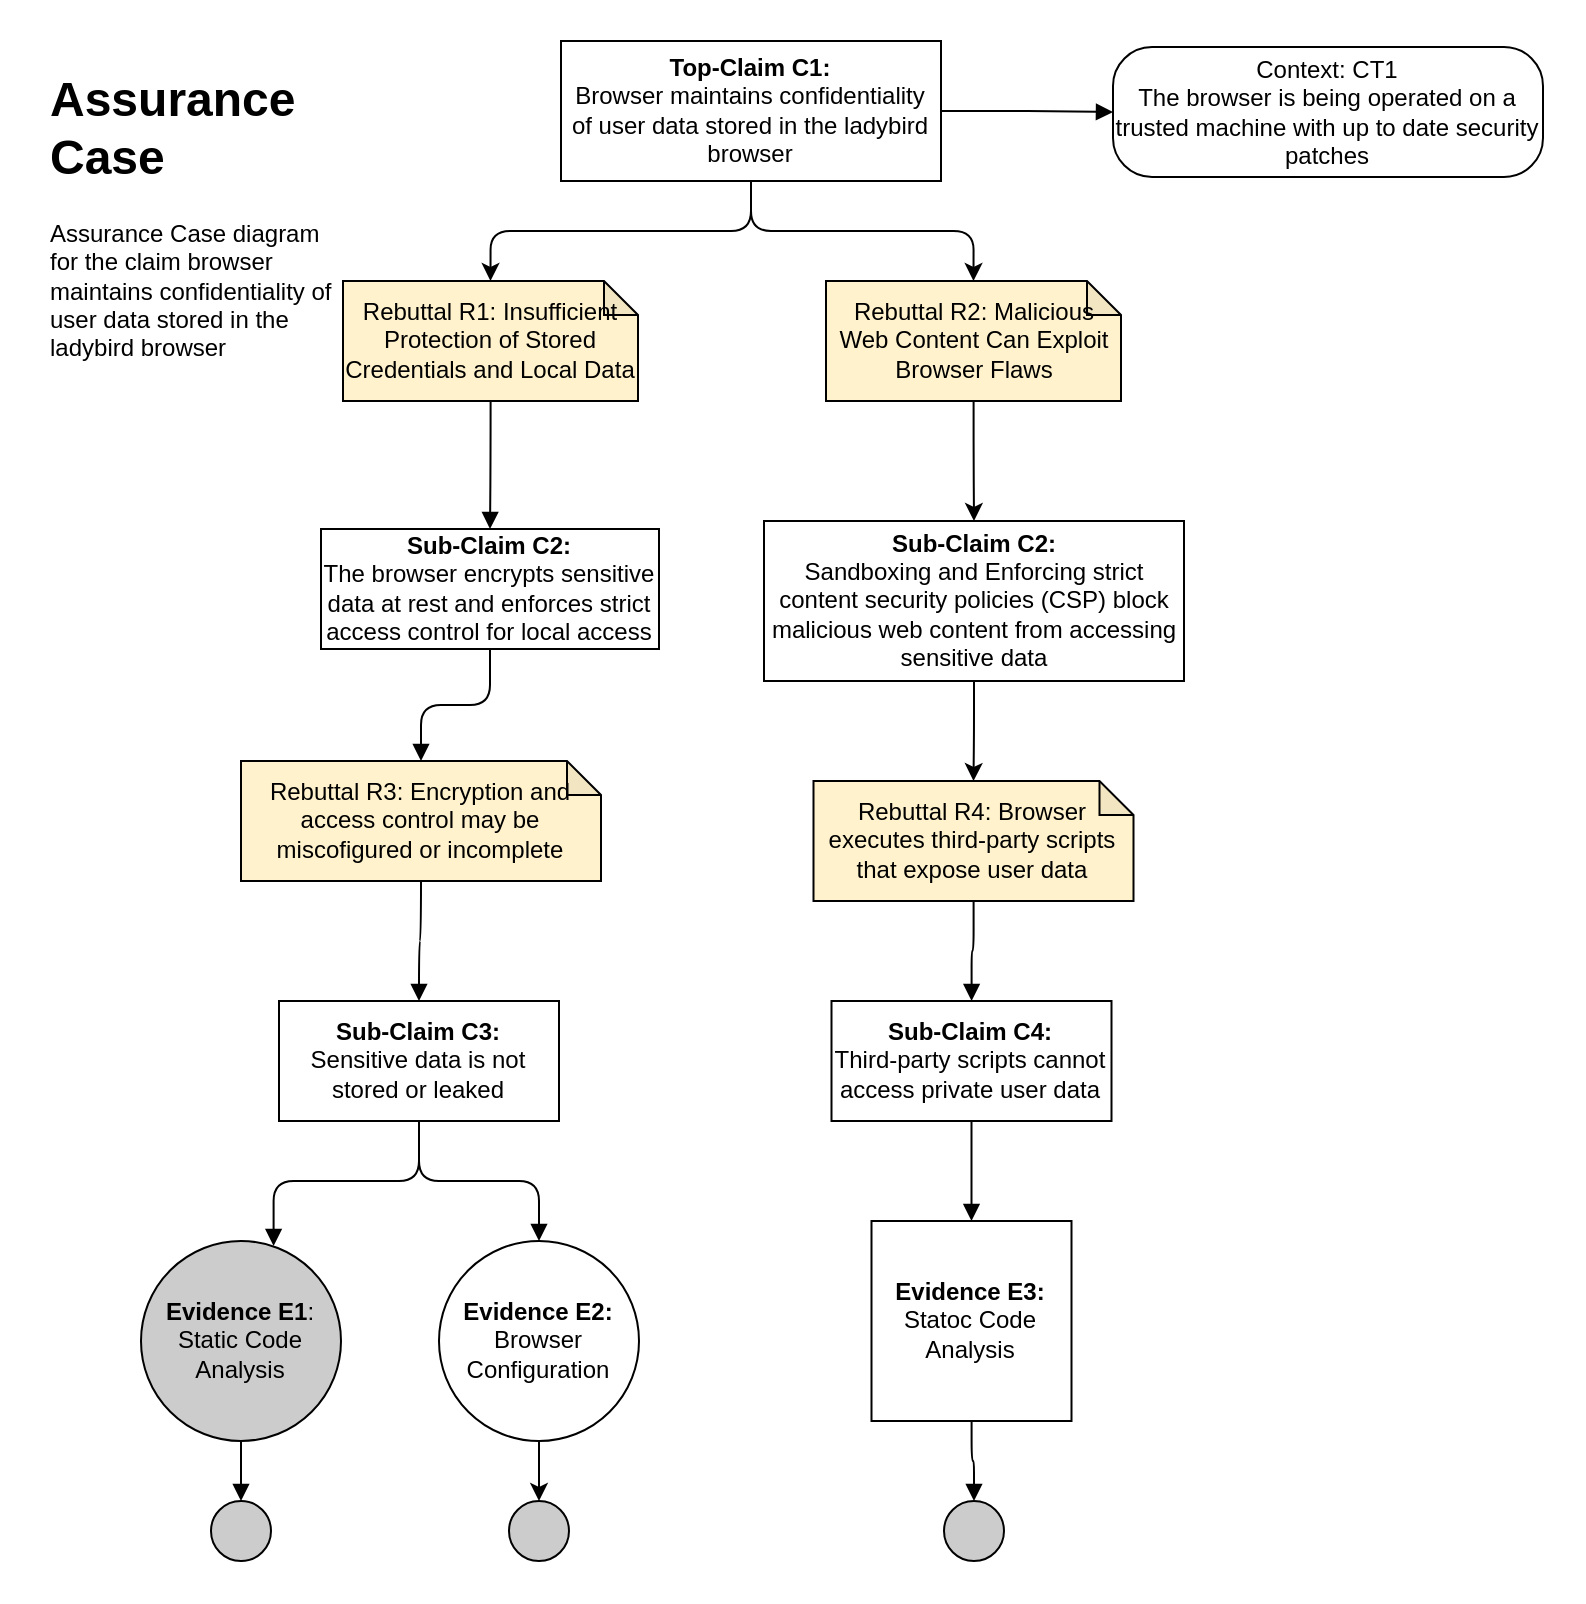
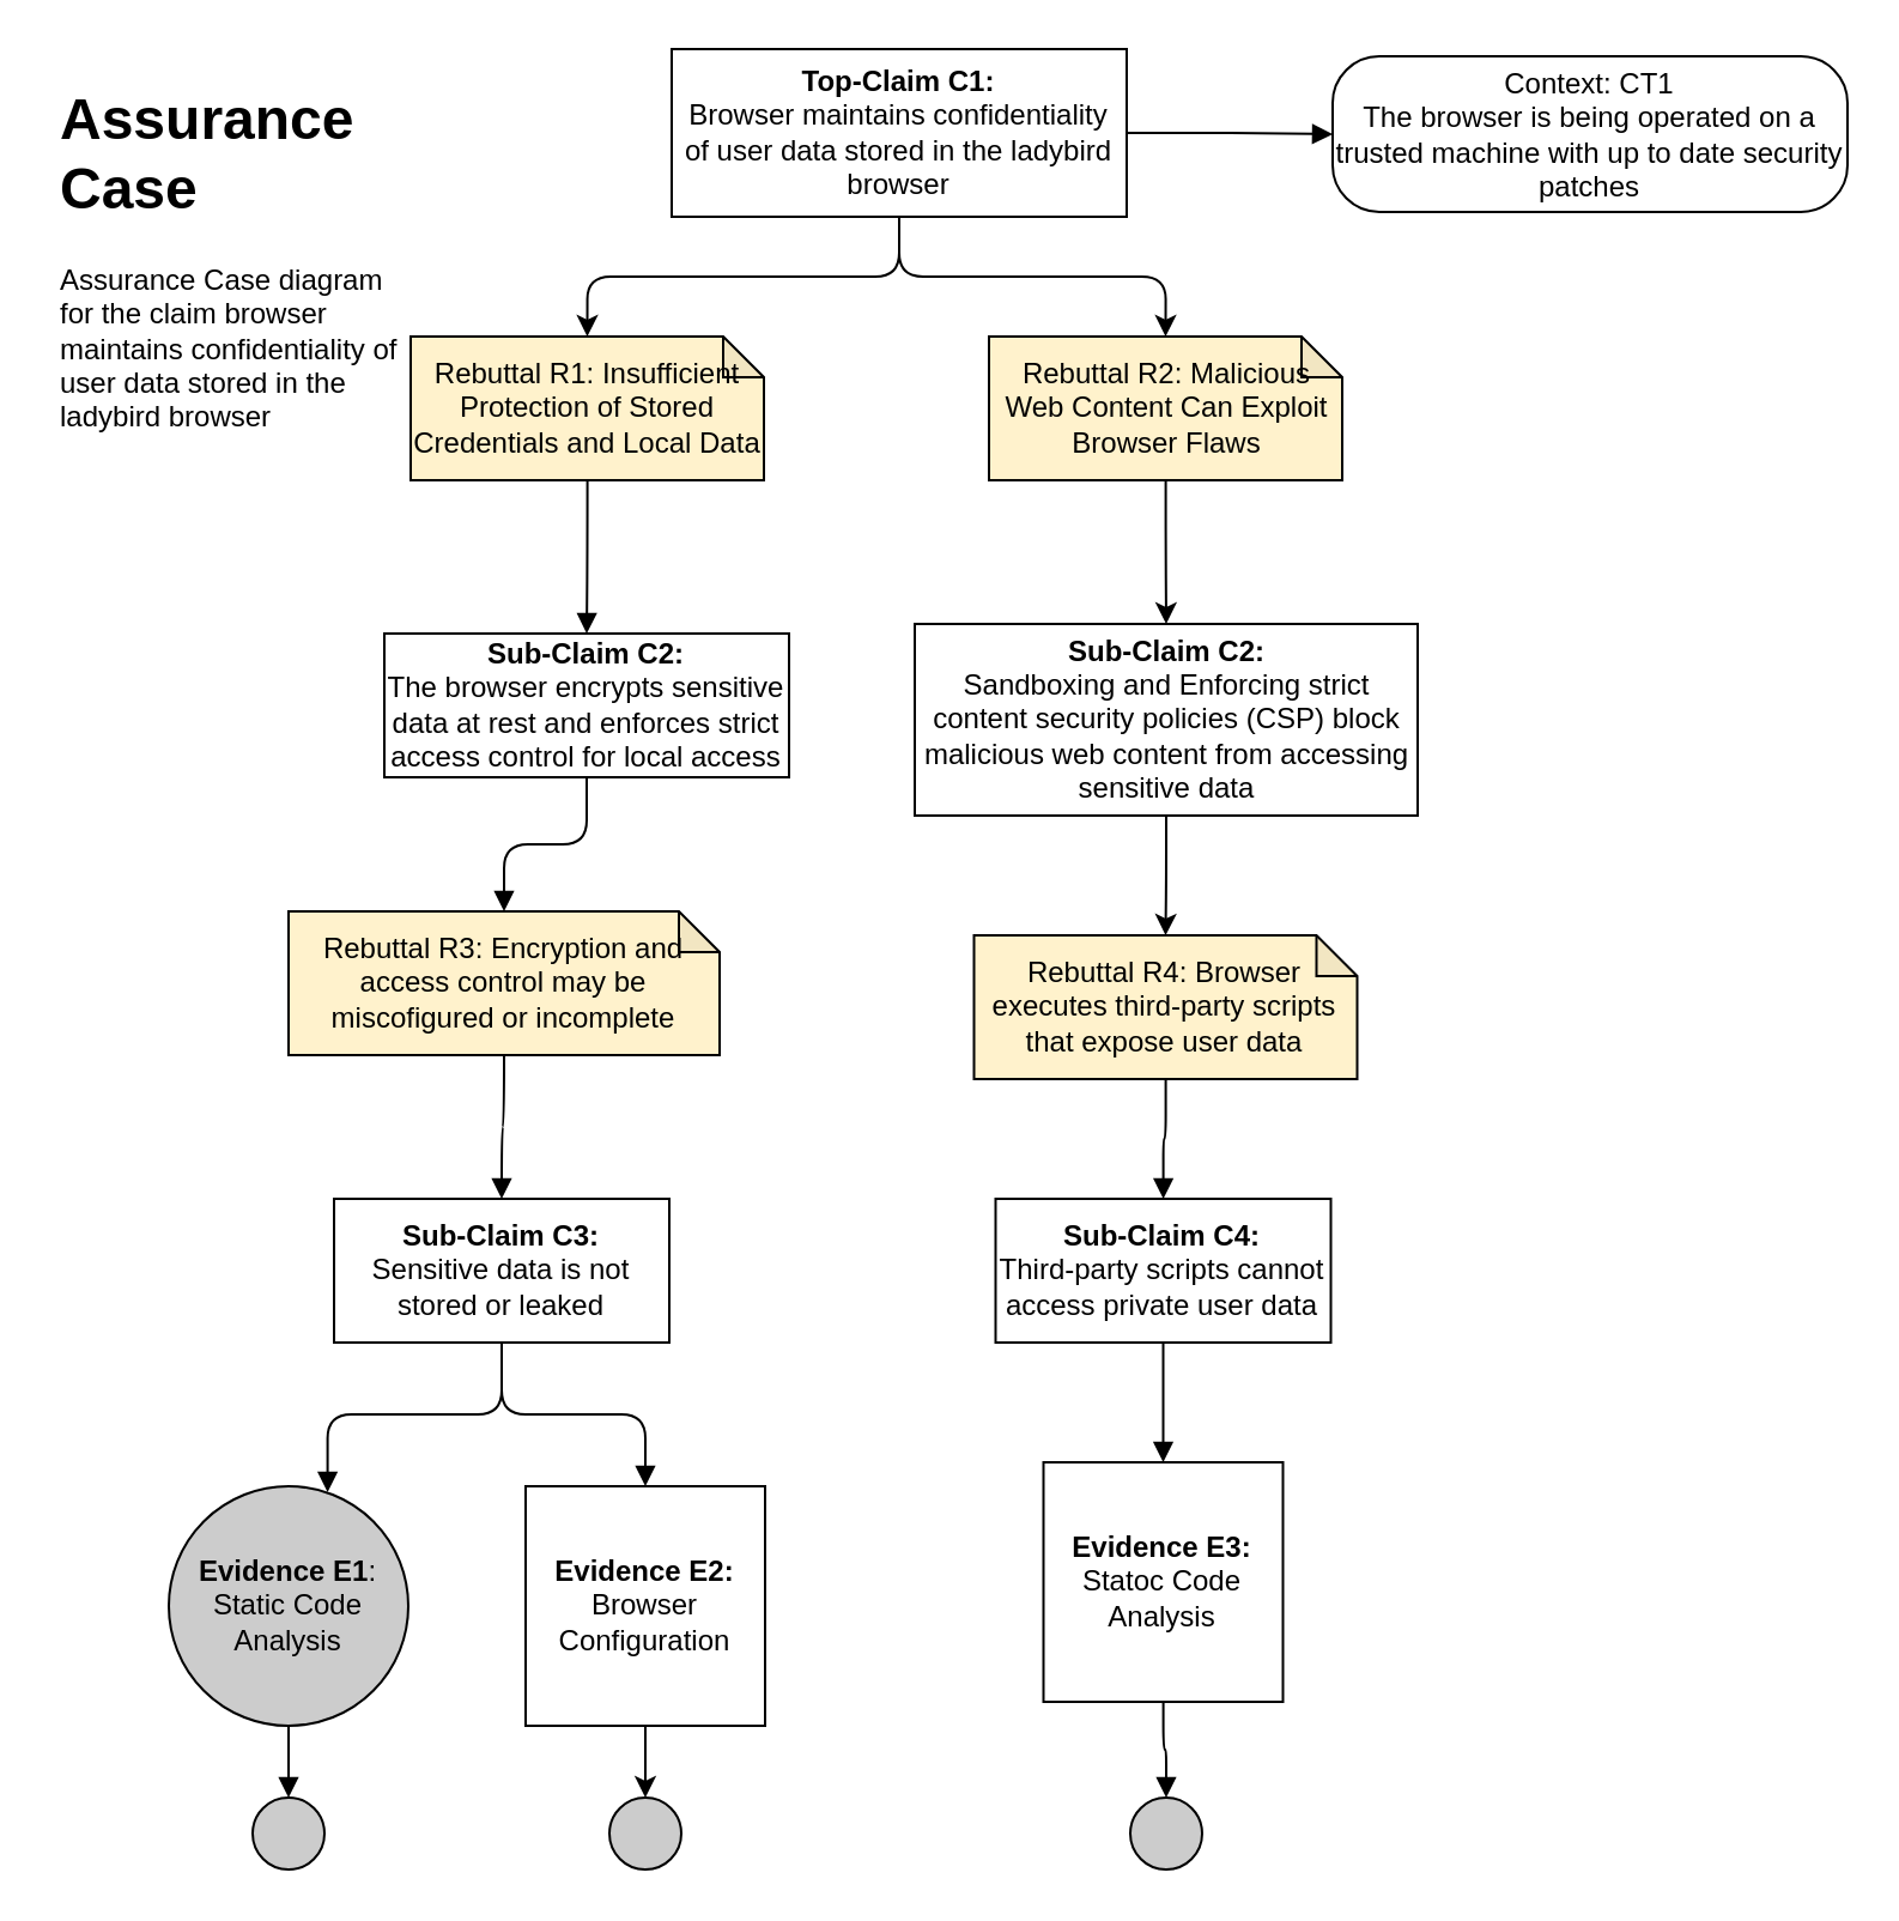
- <mxCell id="22" value="&lt;b&gt;Evidence E2:&lt;/b&gt;&lt;div&gt;Browser Configuration&lt;/div&gt;" style="ellipse;whiteSpace=wrap;html=1;aspect=fixed;fillColor=#ffffff;rounded=0;" parent="1" vertex="1"><mxGeometry x="219" y="620" width="100" height="100" as="geometry" /></mxCell>
+ <mxCell id="22" value="&lt;b&gt;Evidence E2:&lt;/b&gt;&lt;div&gt;Browser Configuration&lt;/div&gt;" style="whiteSpace=wrap;html=1;aspect=fixed;fillColor=#ffffff;rounded=0;" parent="1" vertex="1"><mxGeometry x="219" y="620" width="100" height="100" as="geometry" /></mxCell>
